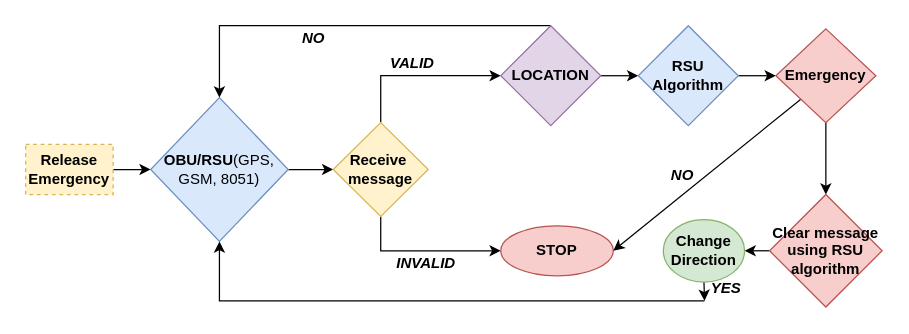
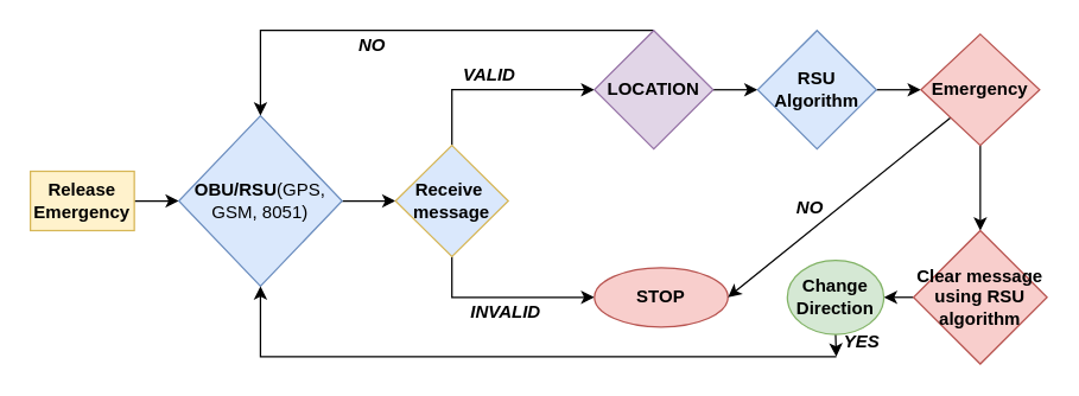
- <mxCell id="3" value="&lt;b&gt;Release Emergency&lt;/b&gt;" style="rounded=0;whiteSpace=wrap;html=1;fillColor=#fff2cc;strokeColor=#d6b656;dashed=1;" vertex="1" parent="1"><mxGeometry x="20" y="115" width="70" height="40" as="geometry" /></mxCell>
+ <mxCell id="3" value="&lt;b&gt;Release Emergency&lt;/b&gt;" style="rounded=0;whiteSpace=wrap;html=1;fillColor=#fff2cc;strokeColor=#d6b656;" vertex="1" parent="1"><mxGeometry x="20" y="115" width="70" height="40" as="geometry" /></mxCell>
- <mxCell id="8" value="&lt;b&gt;Receive&amp;nbsp;&lt;br&gt;message&lt;/b&gt;" style="rhombus;whiteSpace=wrap;html=1;fillColor=#fff2cc;strokeColor=#d6b656;" vertex="1" parent="1"><mxGeometry x="266" y="97.5" width="76" height="75" as="geometry" /></mxCell>
+ <mxCell id="8" value="&lt;b&gt;Receive&amp;nbsp;&lt;br&gt;message&lt;/b&gt;" style="rhombus;whiteSpace=wrap;html=1;fillColor=#dae8fc;strokeColor=#d6b656;" vertex="1" parent="1"><mxGeometry x="266" y="97.5" width="76" height="75" as="geometry" /></mxCell>
